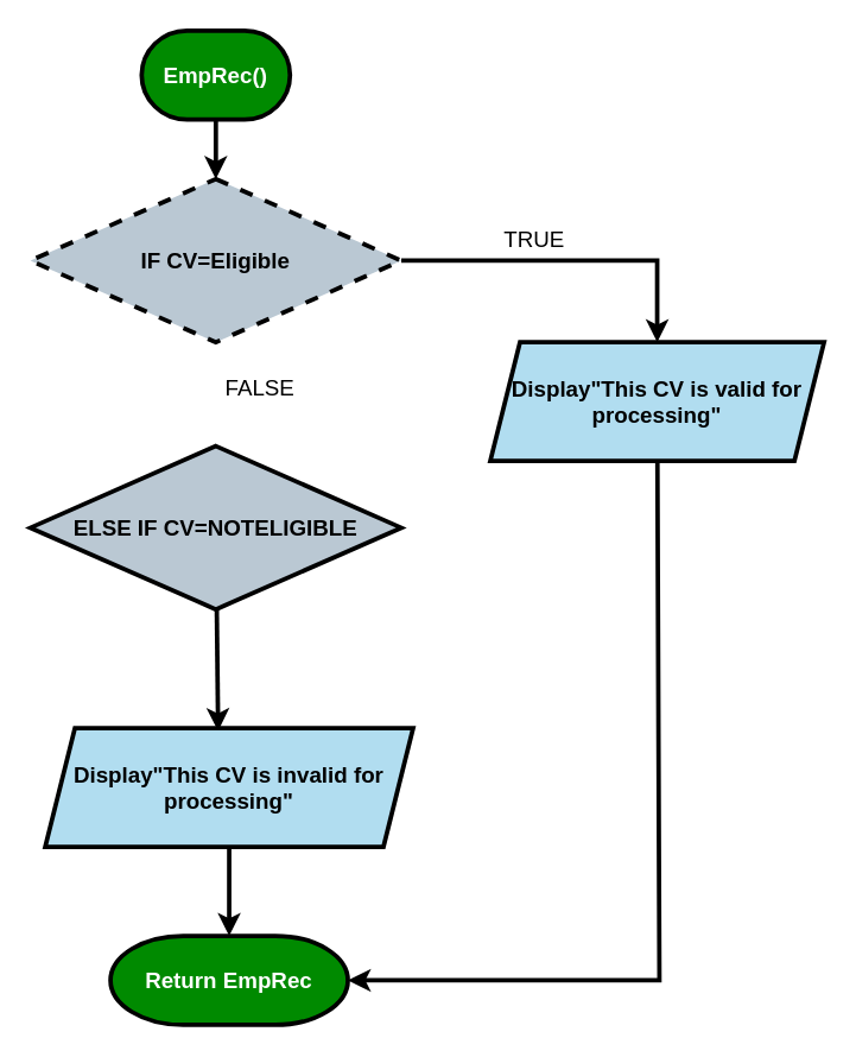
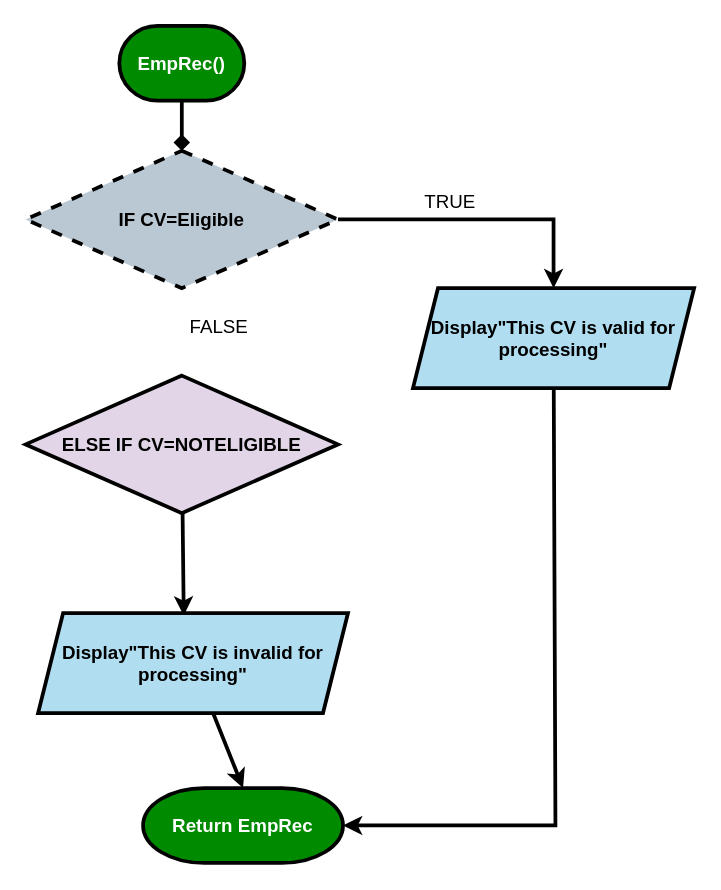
- <mxCell id="2" style="edgeStyle=orthogonalEdgeStyle;rounded=0;orthogonalLoop=1;jettySize=auto;html=1;entryX=0.5;entryY=0;entryDx=0;entryDy=0;strokeWidth=3;fontSize=15;fontStyle=1" edge="1" parent="1" source="3" target="5"><mxGeometry relative="1" as="geometry" /></mxCell>
+ <mxCell id="2" style="edgeStyle=orthogonalEdgeStyle;rounded=0;orthogonalLoop=1;jettySize=auto;html=1;entryX=0.5;entryY=0;entryDx=0;entryDy=0;strokeWidth=3;fontSize=15;fontStyle=1;endArrow=diamond;" edge="1" parent="1" source="3" target="5"><mxGeometry relative="1" as="geometry" /></mxCell>
- <mxCell id="9" value="ELSE IF CV=NOTELIGIBLE" style="rhombus;whiteSpace=wrap;html=1;fillColor=#bac8d3;strokeWidth=3;fontSize=15;fontStyle=1" parent="1" vertex="1"><mxGeometry x="20" y="300" width="250" height="110" as="geometry" /></mxCell>
+ <mxCell id="9" value="ELSE IF CV=NOTELIGIBLE" style="rhombus;whiteSpace=wrap;html=1;fillColor=#e1d5e7;strokeWidth=3;fontSize=15;fontStyle=1;" parent="1" vertex="1"><mxGeometry x="20" y="300" width="250" height="110" as="geometry" /></mxCell>
- <mxCell id="12" value="Return EmpRec" style="strokeWidth=3;html=1;shape=mxgraph.flowchart.terminator;whiteSpace=wrap;fillColor=#008a00;fontColor=#ffffff;fontSize=15;fontStyle=1" vertex="1" parent="1"><mxGeometry x="74" y="630" width="160" height="60" as="geometry" /></mxCell>
+ <mxCell id="12" value="Return EmpRec" style="strokeWidth=3;html=1;shape=mxgraph.flowchart.terminator;whiteSpace=wrap;fillColor=#008a00;fontColor=#ffffff;fontSize=15;fontStyle=1" vertex="1" parent="1"><mxGeometry x="114" y="630" width="160" height="60" as="geometry" /></mxCell>
